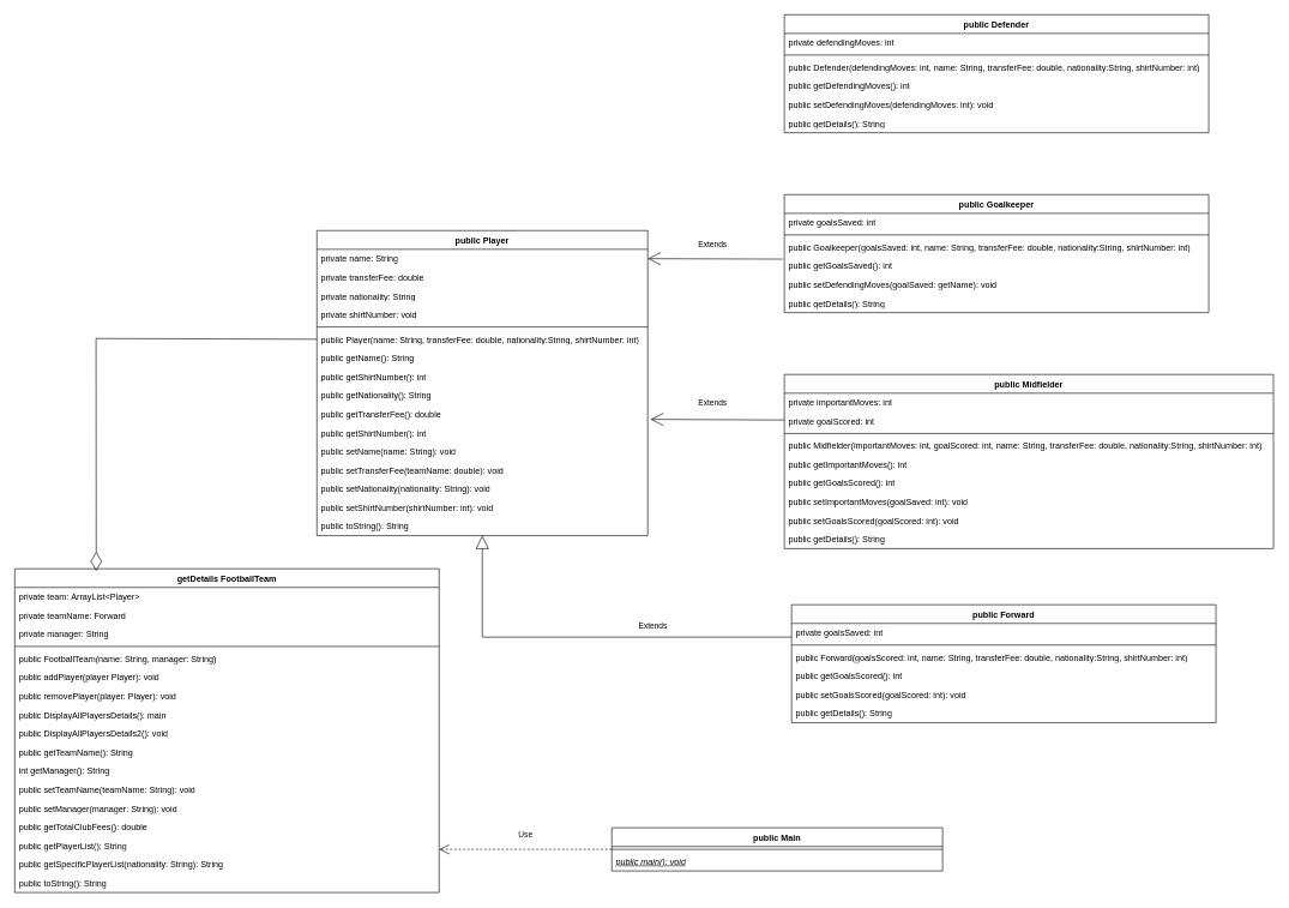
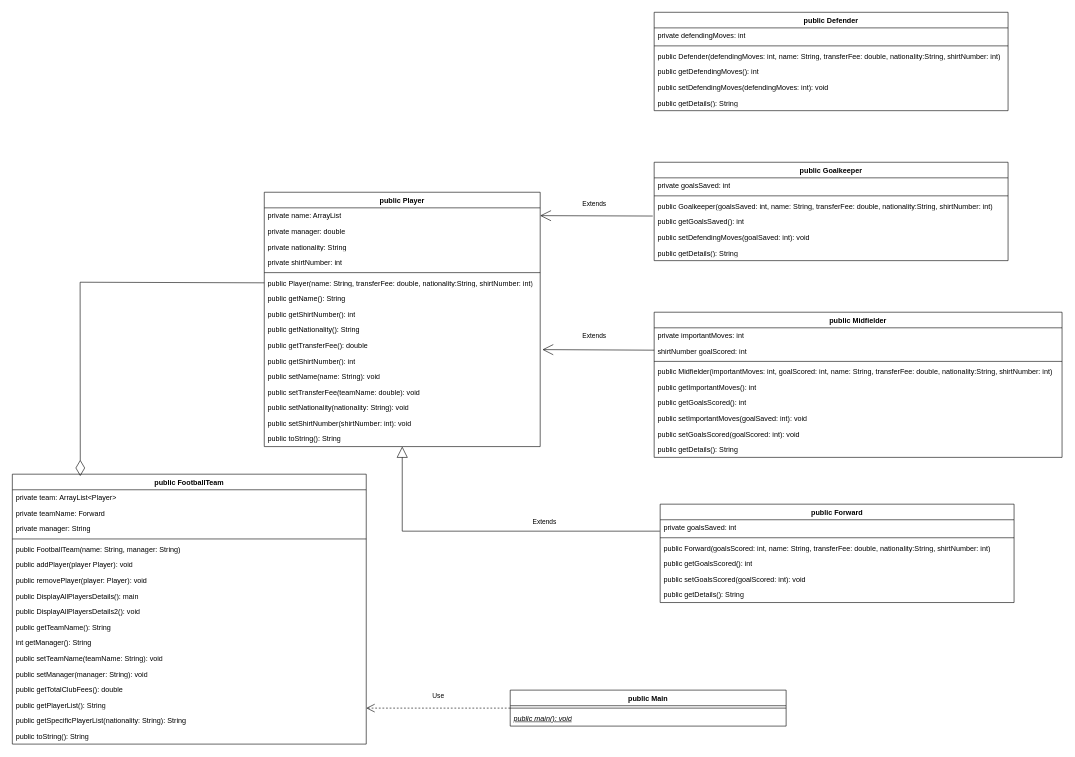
- <mxCell id="3" value="private name: String" style="text;strokeColor=none;fillColor=none;align=left;verticalAlign=top;spacingLeft=4;spacingRight=4;overflow=hidden;rotatable=0;points=[[0,0.5],[1,0.5]];portConstraint=eastwest;whiteSpace=wrap;html=1;" vertex="1" parent="2"><mxGeometry y="26" width="460" height="26" as="geometry" /></mxCell>
+ <mxCell id="3" value="private name: ArrayList" style="text;strokeColor=none;fillColor=none;align=left;verticalAlign=top;spacingLeft=4;spacingRight=4;overflow=hidden;rotatable=0;points=[[0,0.5],[1,0.5]];portConstraint=eastwest;whiteSpace=wrap;html=1;" vertex="1" parent="2"><mxGeometry y="26" width="460" height="26" as="geometry" /></mxCell>
- <mxCell id="4" value="private transferFee: double" style="text;strokeColor=none;fillColor=none;align=left;verticalAlign=top;spacingLeft=4;spacingRight=4;overflow=hidden;rotatable=0;points=[[0,0.5],[1,0.5]];portConstraint=eastwest;whiteSpace=wrap;html=1;" vertex="1" parent="2"><mxGeometry y="52" width="460" height="26" as="geometry" /></mxCell>
+ <mxCell id="4" value="private manager: double" style="text;strokeColor=none;fillColor=none;align=left;verticalAlign=top;spacingLeft=4;spacingRight=4;overflow=hidden;rotatable=0;points=[[0,0.5],[1,0.5]];portConstraint=eastwest;whiteSpace=wrap;html=1;" vertex="1" parent="2"><mxGeometry y="52" width="460" height="26" as="geometry" /></mxCell>
- <mxCell id="31" value="public setDefendingMoves(goalSaved: getName): void" style="text;strokeColor=none;fillColor=none;align=left;verticalAlign=top;spacingLeft=4;spacingRight=4;overflow=hidden;rotatable=0;points=[[0,0.5],[1,0.5]];portConstraint=eastwest;whiteSpace=wrap;html=1;" vertex="1" parent="26"><mxGeometry y="112" width="590" height="26" as="geometry" /></mxCell>
+ <mxCell id="31" value="public setDefendingMoves(goalSaved: int): void" style="text;strokeColor=none;fillColor=none;align=left;verticalAlign=top;spacingLeft=4;spacingRight=4;overflow=hidden;rotatable=0;points=[[0,0.5],[1,0.5]];portConstraint=eastwest;whiteSpace=wrap;html=1;" vertex="1" parent="26"><mxGeometry y="112" width="590" height="26" as="geometry" /></mxCell>
- <mxCell id="6" value="private&amp;nbsp;shirtNumber&lt;span style=&quot;background-color: initial;&quot;&gt;: void&lt;/span&gt;" style="text;strokeColor=none;fillColor=none;align=left;verticalAlign=top;spacingLeft=4;spacingRight=4;overflow=hidden;rotatable=0;points=[[0,0.5],[1,0.5]];portConstraint=eastwest;whiteSpace=wrap;html=1;" vertex="1" parent="2"><mxGeometry y="104" width="460" height="26" as="geometry" /></mxCell>
+ <mxCell id="6" value="private&amp;nbsp;shirtNumber&lt;span style=&quot;background-color: initial;&quot;&gt;: int&lt;/span&gt;" style="text;strokeColor=none;fillColor=none;align=left;verticalAlign=top;spacingLeft=4;spacingRight=4;overflow=hidden;rotatable=0;points=[[0,0.5],[1,0.5]];portConstraint=eastwest;whiteSpace=wrap;html=1;" vertex="1" parent="2"><mxGeometry y="104" width="460" height="26" as="geometry" /></mxCell>
- <mxCell id="35" value="private&amp;nbsp;goalScored&lt;span style=&quot;background-color: initial;&quot;&gt;: int&lt;/span&gt;" style="text;strokeColor=none;fillColor=none;align=left;verticalAlign=top;spacingLeft=4;spacingRight=4;overflow=hidden;rotatable=0;points=[[0,0.5],[1,0.5]];portConstraint=eastwest;whiteSpace=wrap;html=1;" vertex="1" parent="33"><mxGeometry y="52" width="680" height="26" as="geometry" /></mxCell>
+ <mxCell id="35" value="shirtNumber&amp;nbsp;goalScored&lt;span style=&quot;background-color: initial;&quot;&gt;: int&lt;/span&gt;" style="text;strokeColor=none;fillColor=none;align=left;verticalAlign=top;spacingLeft=4;spacingRight=4;overflow=hidden;rotatable=0;points=[[0,0.5],[1,0.5]];portConstraint=eastwest;whiteSpace=wrap;html=1;" vertex="1" parent="33"><mxGeometry y="52" width="680" height="26" as="geometry" /></mxCell>
- <mxCell id="50" value="getDetails&amp;nbsp;FootballTeam" style="swimlane;fontStyle=1;align=center;verticalAlign=top;childLayout=stackLayout;horizontal=1;startSize=26;horizontalStack=0;resizeParent=1;resizeParentMax=0;resizeLast=0;collapsible=1;marginBottom=0;whiteSpace=wrap;html=1;" vertex="1" parent="1"><mxGeometry x="20" y="790" width="590" height="450" as="geometry" /></mxCell>
+ <mxCell id="50" value="public&amp;nbsp;FootballTeam" style="swimlane;fontStyle=1;align=center;verticalAlign=top;childLayout=stackLayout;horizontal=1;startSize=26;horizontalStack=0;resizeParent=1;resizeParentMax=0;resizeLast=0;collapsible=1;marginBottom=0;whiteSpace=wrap;html=1;" vertex="1" parent="1"><mxGeometry x="20" y="790" width="590" height="450" as="geometry" /></mxCell>
